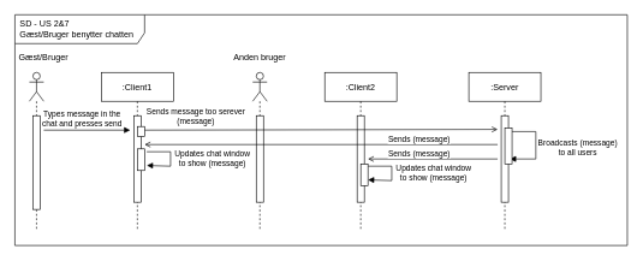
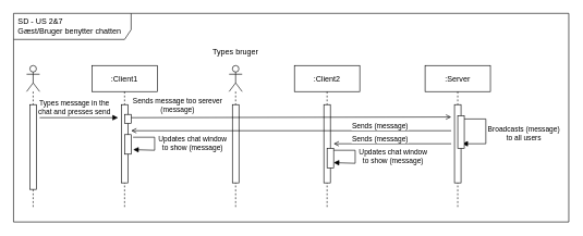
- <mxCell id="16" value="Gæst/Bruger" style="text;html=1;strokeColor=none;fillColor=none;align=center;verticalAlign=middle;whiteSpace=wrap;rounded=0;" parent="1" vertex="1"><mxGeometry x="40" y="70" width="40" height="20" as="geometry" /></mxCell>
- <mxCell id="17" value="Anden bruger" style="text;html=1;strokeColor=none;fillColor=none;align=center;verticalAlign=middle;whiteSpace=wrap;rounded=0;" parent="1" vertex="1"><mxGeometry x="310" y="70" width="100" height="20" as="geometry" /></mxCell>
+ <mxCell id="17" value="Types bruger" style="text;html=1;strokeColor=none;fillColor=none;align=center;verticalAlign=middle;whiteSpace=wrap;rounded=0;" parent="1" vertex="1"><mxGeometry x="310" y="70" width="100" height="20" as="geometry" /></mxCell>
